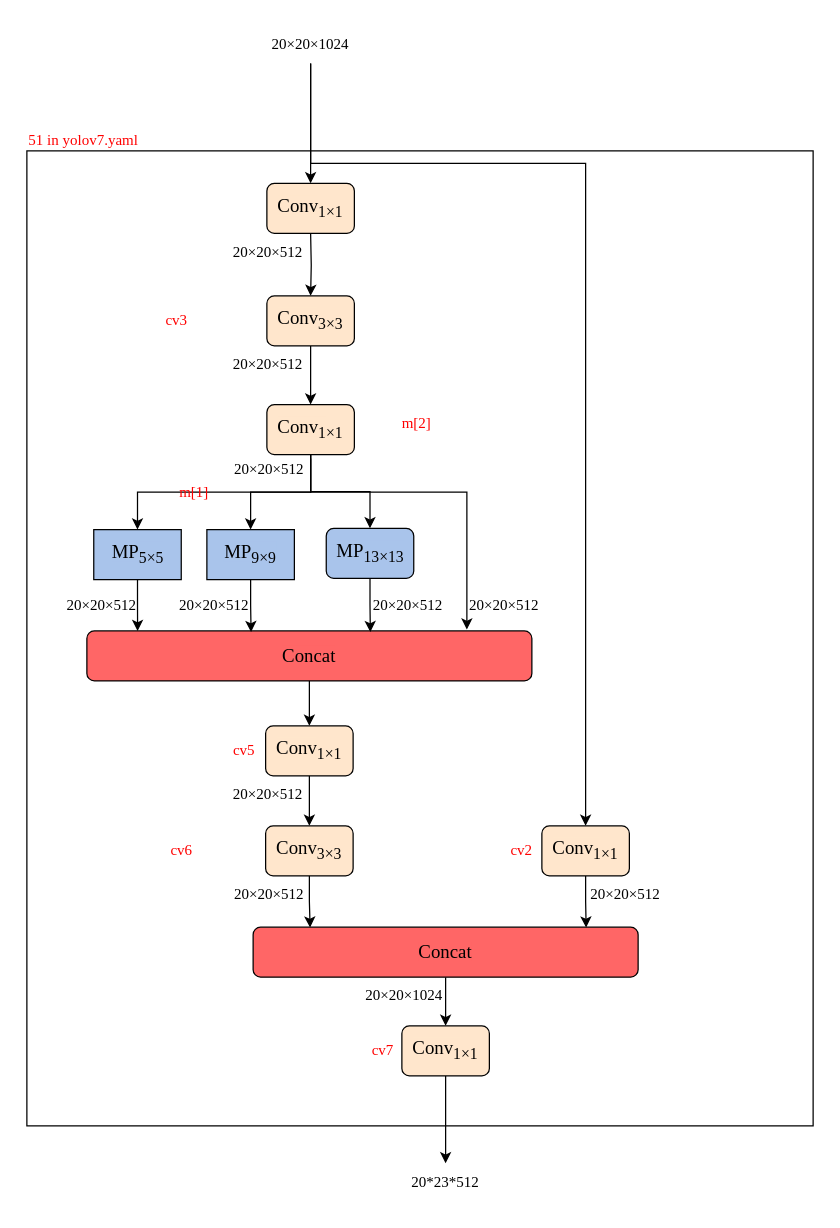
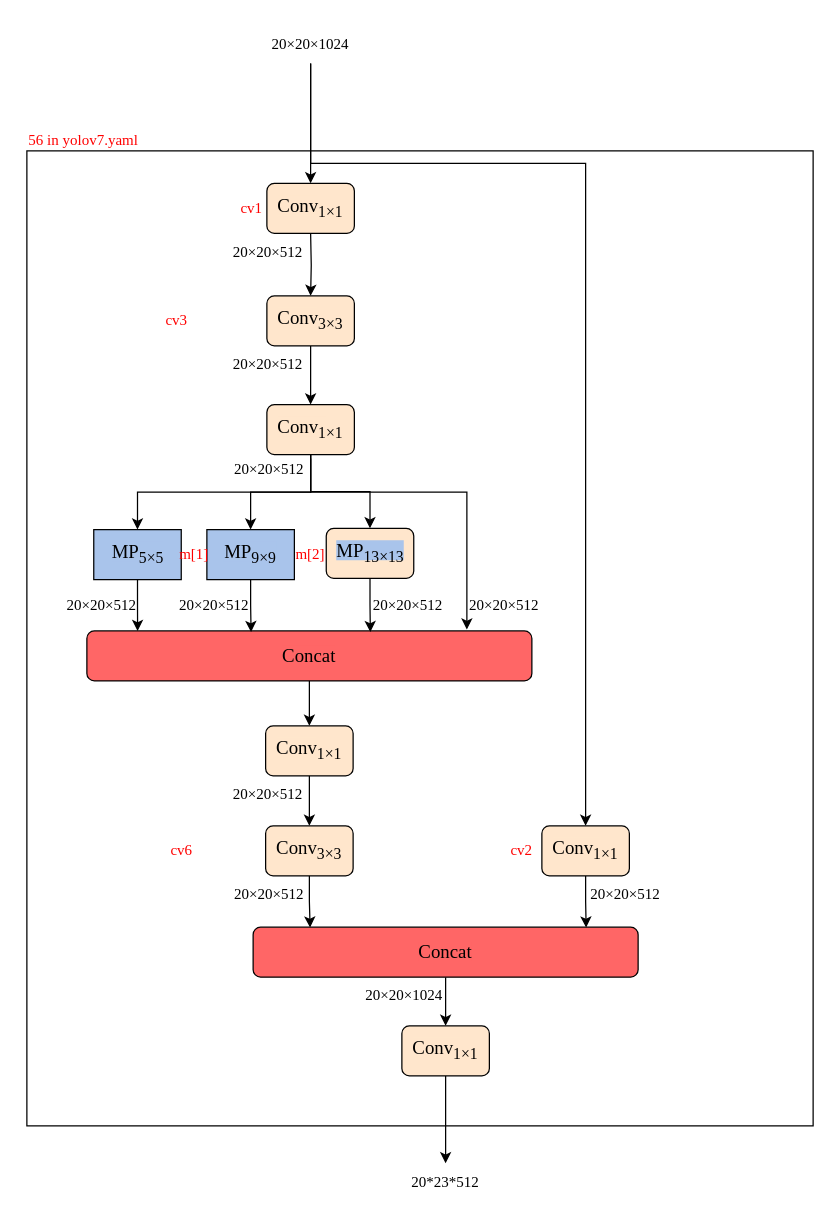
- <mxCell id="3" value="&lt;font color=&quot;#ff0000&quot;&gt;51&amp;nbsp;in yolov7.yaml&lt;/font&gt;" style="text;html=1;strokeColor=none;fillColor=none;align=center;verticalAlign=middle;whiteSpace=wrap;rounded=0;fontFamily=Times New Roman;" parent="1" vertex="1"><mxGeometry x="20" y="102" width="93" height="20" as="geometry" /></mxCell>
+ <mxCell id="3" value="&lt;font color=&quot;#ff0000&quot;&gt;56&amp;nbsp;in yolov7.yaml&lt;/font&gt;" style="text;html=1;strokeColor=none;fillColor=none;align=center;verticalAlign=middle;whiteSpace=wrap;rounded=0;fontFamily=Times New Roman;" parent="1" vertex="1"><mxGeometry x="20" y="102" width="93" height="20" as="geometry" /></mxCell>
+ <mxCell id="46" value="&lt;font color=&quot;#ff0000&quot;&gt;cv1&lt;/font&gt;" style="text;html=1;strokeColor=none;fillColor=none;align=center;verticalAlign=middle;whiteSpace=wrap;rounded=0;fontFamily=Times New Roman;" parent="1" vertex="1"><mxGeometry x="191" y="151" width="20" height="30" as="geometry" /></mxCell>
- <mxCell id="49" value="&lt;font color=&quot;#ff0000&quot;&gt;m[2]&lt;/font&gt;" style="text;html=1;strokeColor=none;fillColor=none;align=center;verticalAlign=middle;whiteSpace=wrap;rounded=0;fontFamily=Times New Roman;" parent="1" vertex="1"><mxGeometry x="323" y="323" width="20" height="30" as="geometry" /></mxCell>
+ <mxCell id="49" value="&lt;font color=&quot;#ff0000&quot;&gt;m[2]&lt;/font&gt;" style="text;html=1;strokeColor=none;fillColor=none;align=center;verticalAlign=middle;whiteSpace=wrap;rounded=0;fontFamily=Times New Roman;" parent="1" vertex="1"><mxGeometry x="238" y="428" width="20" height="30" as="geometry" /></mxCell>
- <mxCell id="48" value="&lt;font color=&quot;#ff0000&quot;&gt;m[1]&lt;/font&gt;" style="text;html=1;strokeColor=none;fillColor=none;align=center;verticalAlign=middle;whiteSpace=wrap;rounded=0;fontFamily=Times New Roman;" parent="1" vertex="1"><mxGeometry x="144.5" y="378" width="20" height="30" as="geometry" /></mxCell>
+ <mxCell id="48" value="&lt;font color=&quot;#ff0000&quot;&gt;m[1]&lt;/font&gt;" style="text;html=1;strokeColor=none;fillColor=none;align=center;verticalAlign=middle;whiteSpace=wrap;rounded=0;fontFamily=Times New Roman;" parent="1" vertex="1"><mxGeometry x="144.5" y="428" width="20" height="30" as="geometry" /></mxCell>
- <mxCell id="27" value="&lt;div style=&quot;font-size: 11.3pt;&quot;&gt;&lt;span style=&quot;background-color: rgb(169, 196, 235);&quot;&gt;MP&lt;sub&gt;13×13&lt;/sub&gt;&lt;/span&gt;&lt;/div&gt;" style="rounded=1;whiteSpace=wrap;html=1;labelBackgroundColor=none;fontSize=23;fillColor=#a9c4eb;strokeColor=#000000;fontFamily=Times New Roman;" parent="1" vertex="1"><mxGeometry x="260.5" y="422" width="70" height="40" as="geometry" /></mxCell>
+ <mxCell id="27" value="&lt;div style=&quot;font-size: 11.3pt;&quot;&gt;&lt;span style=&quot;background-color: rgb(169, 196, 235);&quot;&gt;MP&lt;sub&gt;13×13&lt;/sub&gt;&lt;/span&gt;&lt;/div&gt;" style="rounded=1;whiteSpace=wrap;html=1;labelBackgroundColor=none;fontSize=23;fillColor=#ffe6cc;strokeColor=#000000;fontFamily=Times New Roman;" parent="1" vertex="1"><mxGeometry x="260.5" y="422" width="70" height="40" as="geometry" /></mxCell>
- <mxCell id="50" value="&lt;font color=&quot;#ff0000&quot;&gt;cv5&lt;/font&gt;" style="text;html=1;strokeColor=none;fillColor=none;align=center;verticalAlign=middle;whiteSpace=wrap;rounded=0;fontFamily=Times New Roman;" parent="1" vertex="1"><mxGeometry x="184.5" y="585" width="20" height="30" as="geometry" /></mxCell>
- <mxCell id="53" value="&lt;font color=&quot;#ff0000&quot;&gt;cv7&lt;/font&gt;" style="text;html=1;strokeColor=none;fillColor=none;align=center;verticalAlign=middle;whiteSpace=wrap;rounded=0;fontFamily=Times New Roman;" parent="1" vertex="1"><mxGeometry x="296" y="825" width="20" height="30" as="geometry" /></mxCell>
